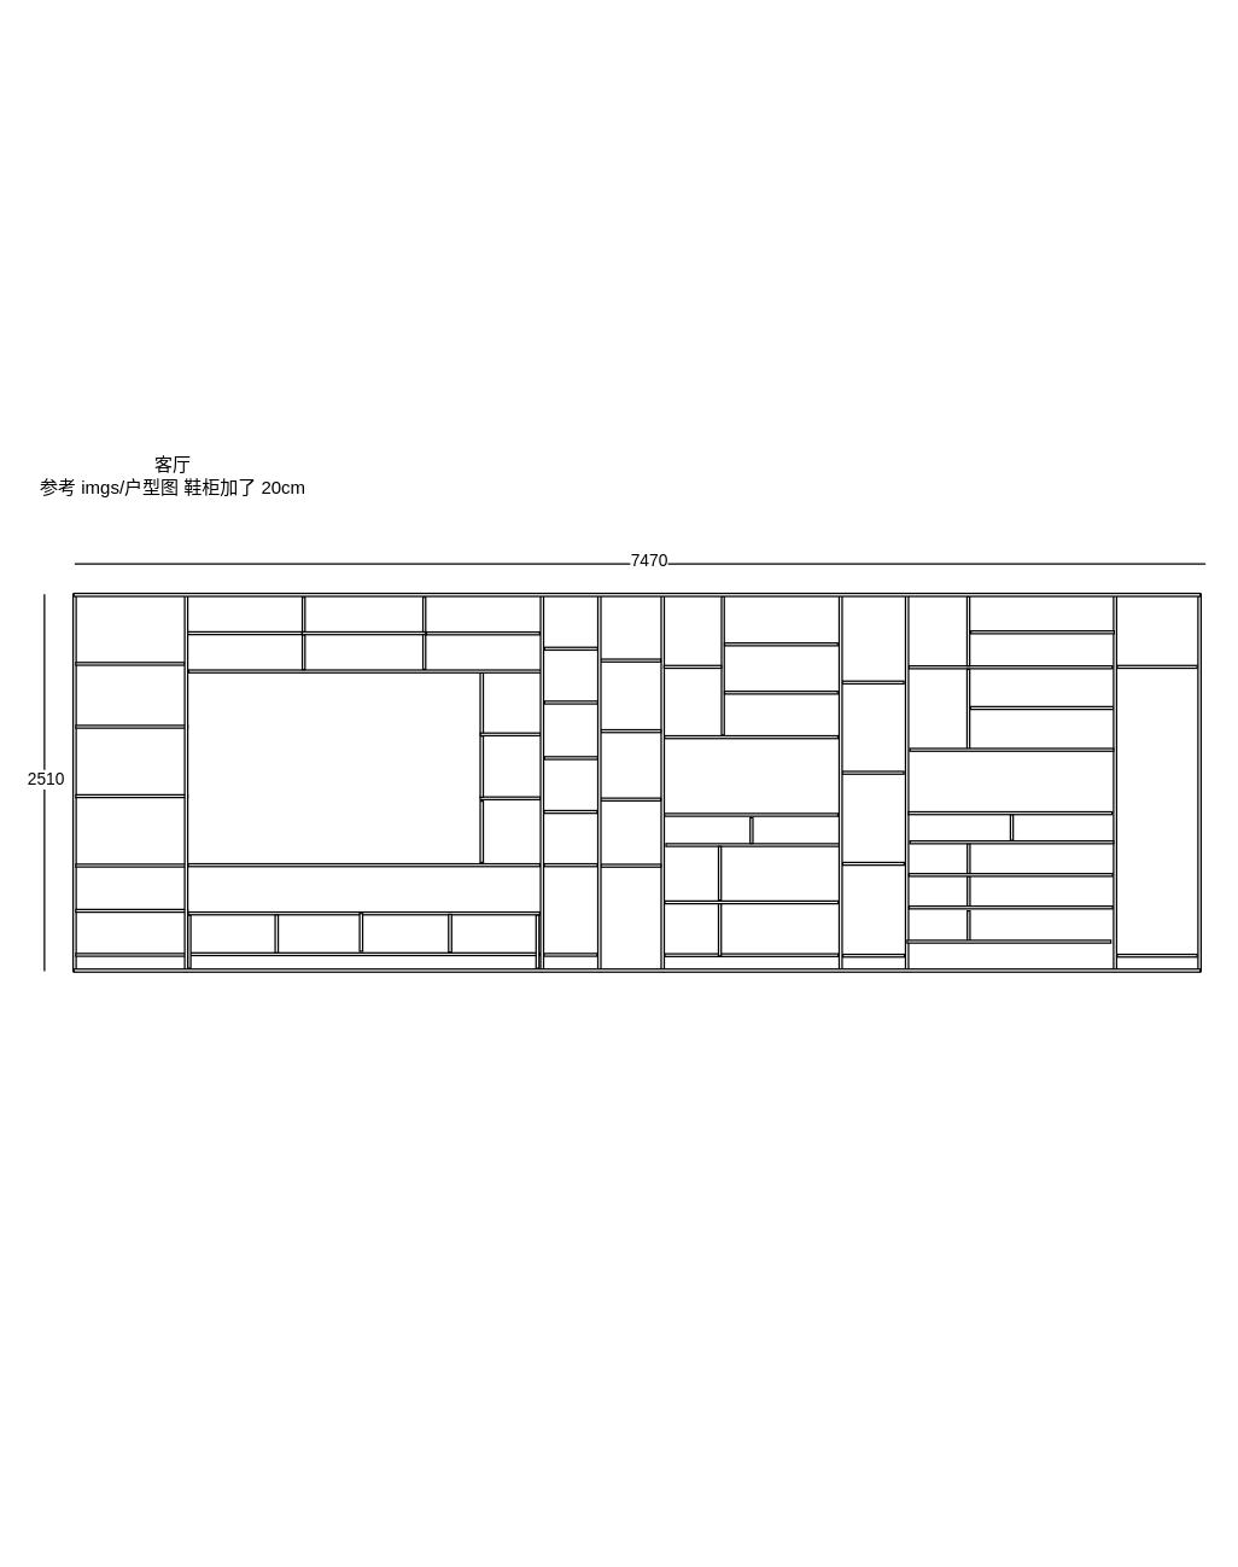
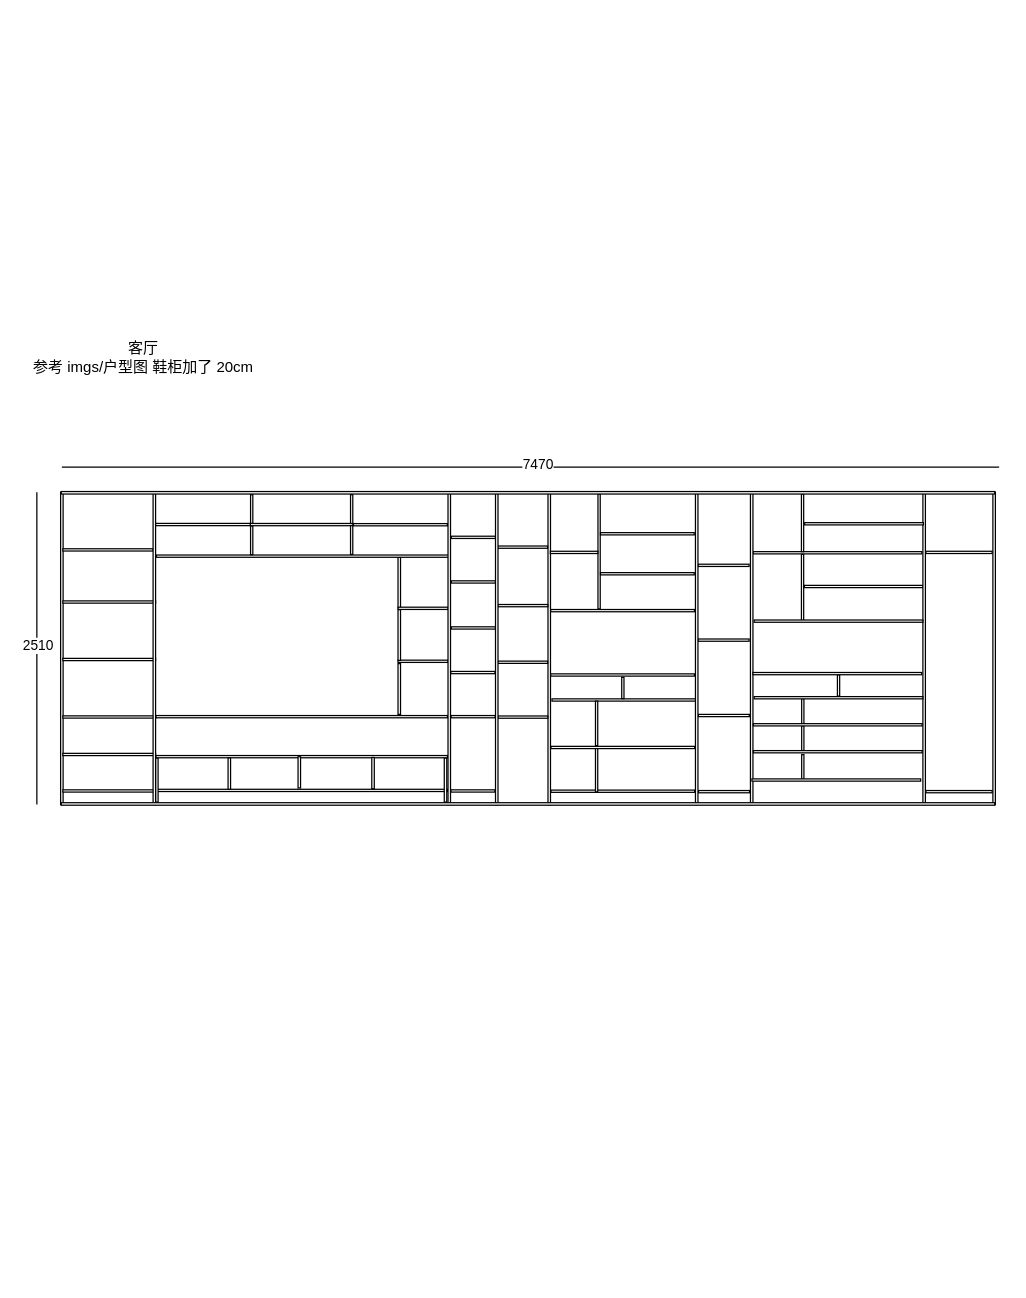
- <mxCell id="2" value="客厅&lt;br&gt;参考 imgs/户型图 鞋柜加了 20cm" style="text;html=1;strokeColor=none;fillColor=none;align=center;verticalAlign=middle;whiteSpace=wrap;rounded=0;movable=0;resizable=0;rotatable=0;deletable=0;editable=0;connectable=0;" parent="1" vertex="1"><mxGeometry x="20" y="300" width="189" height="30" as="geometry" /></mxCell>
+ <mxCell id="2" value="客厅&lt;br&gt;参考 imgs/户型图 鞋柜加了 20cm" style="text;html=1;strokeColor=none;fillColor=none;align=center;verticalAlign=middle;whiteSpace=wrap;rounded=0;movable=0;resizable=0;rotatable=0;deletable=0;editable=0;connectable=0;" parent="1" vertex="1"><mxGeometry x="20" y="270" width="189" height="30" as="geometry" /></mxCell>
